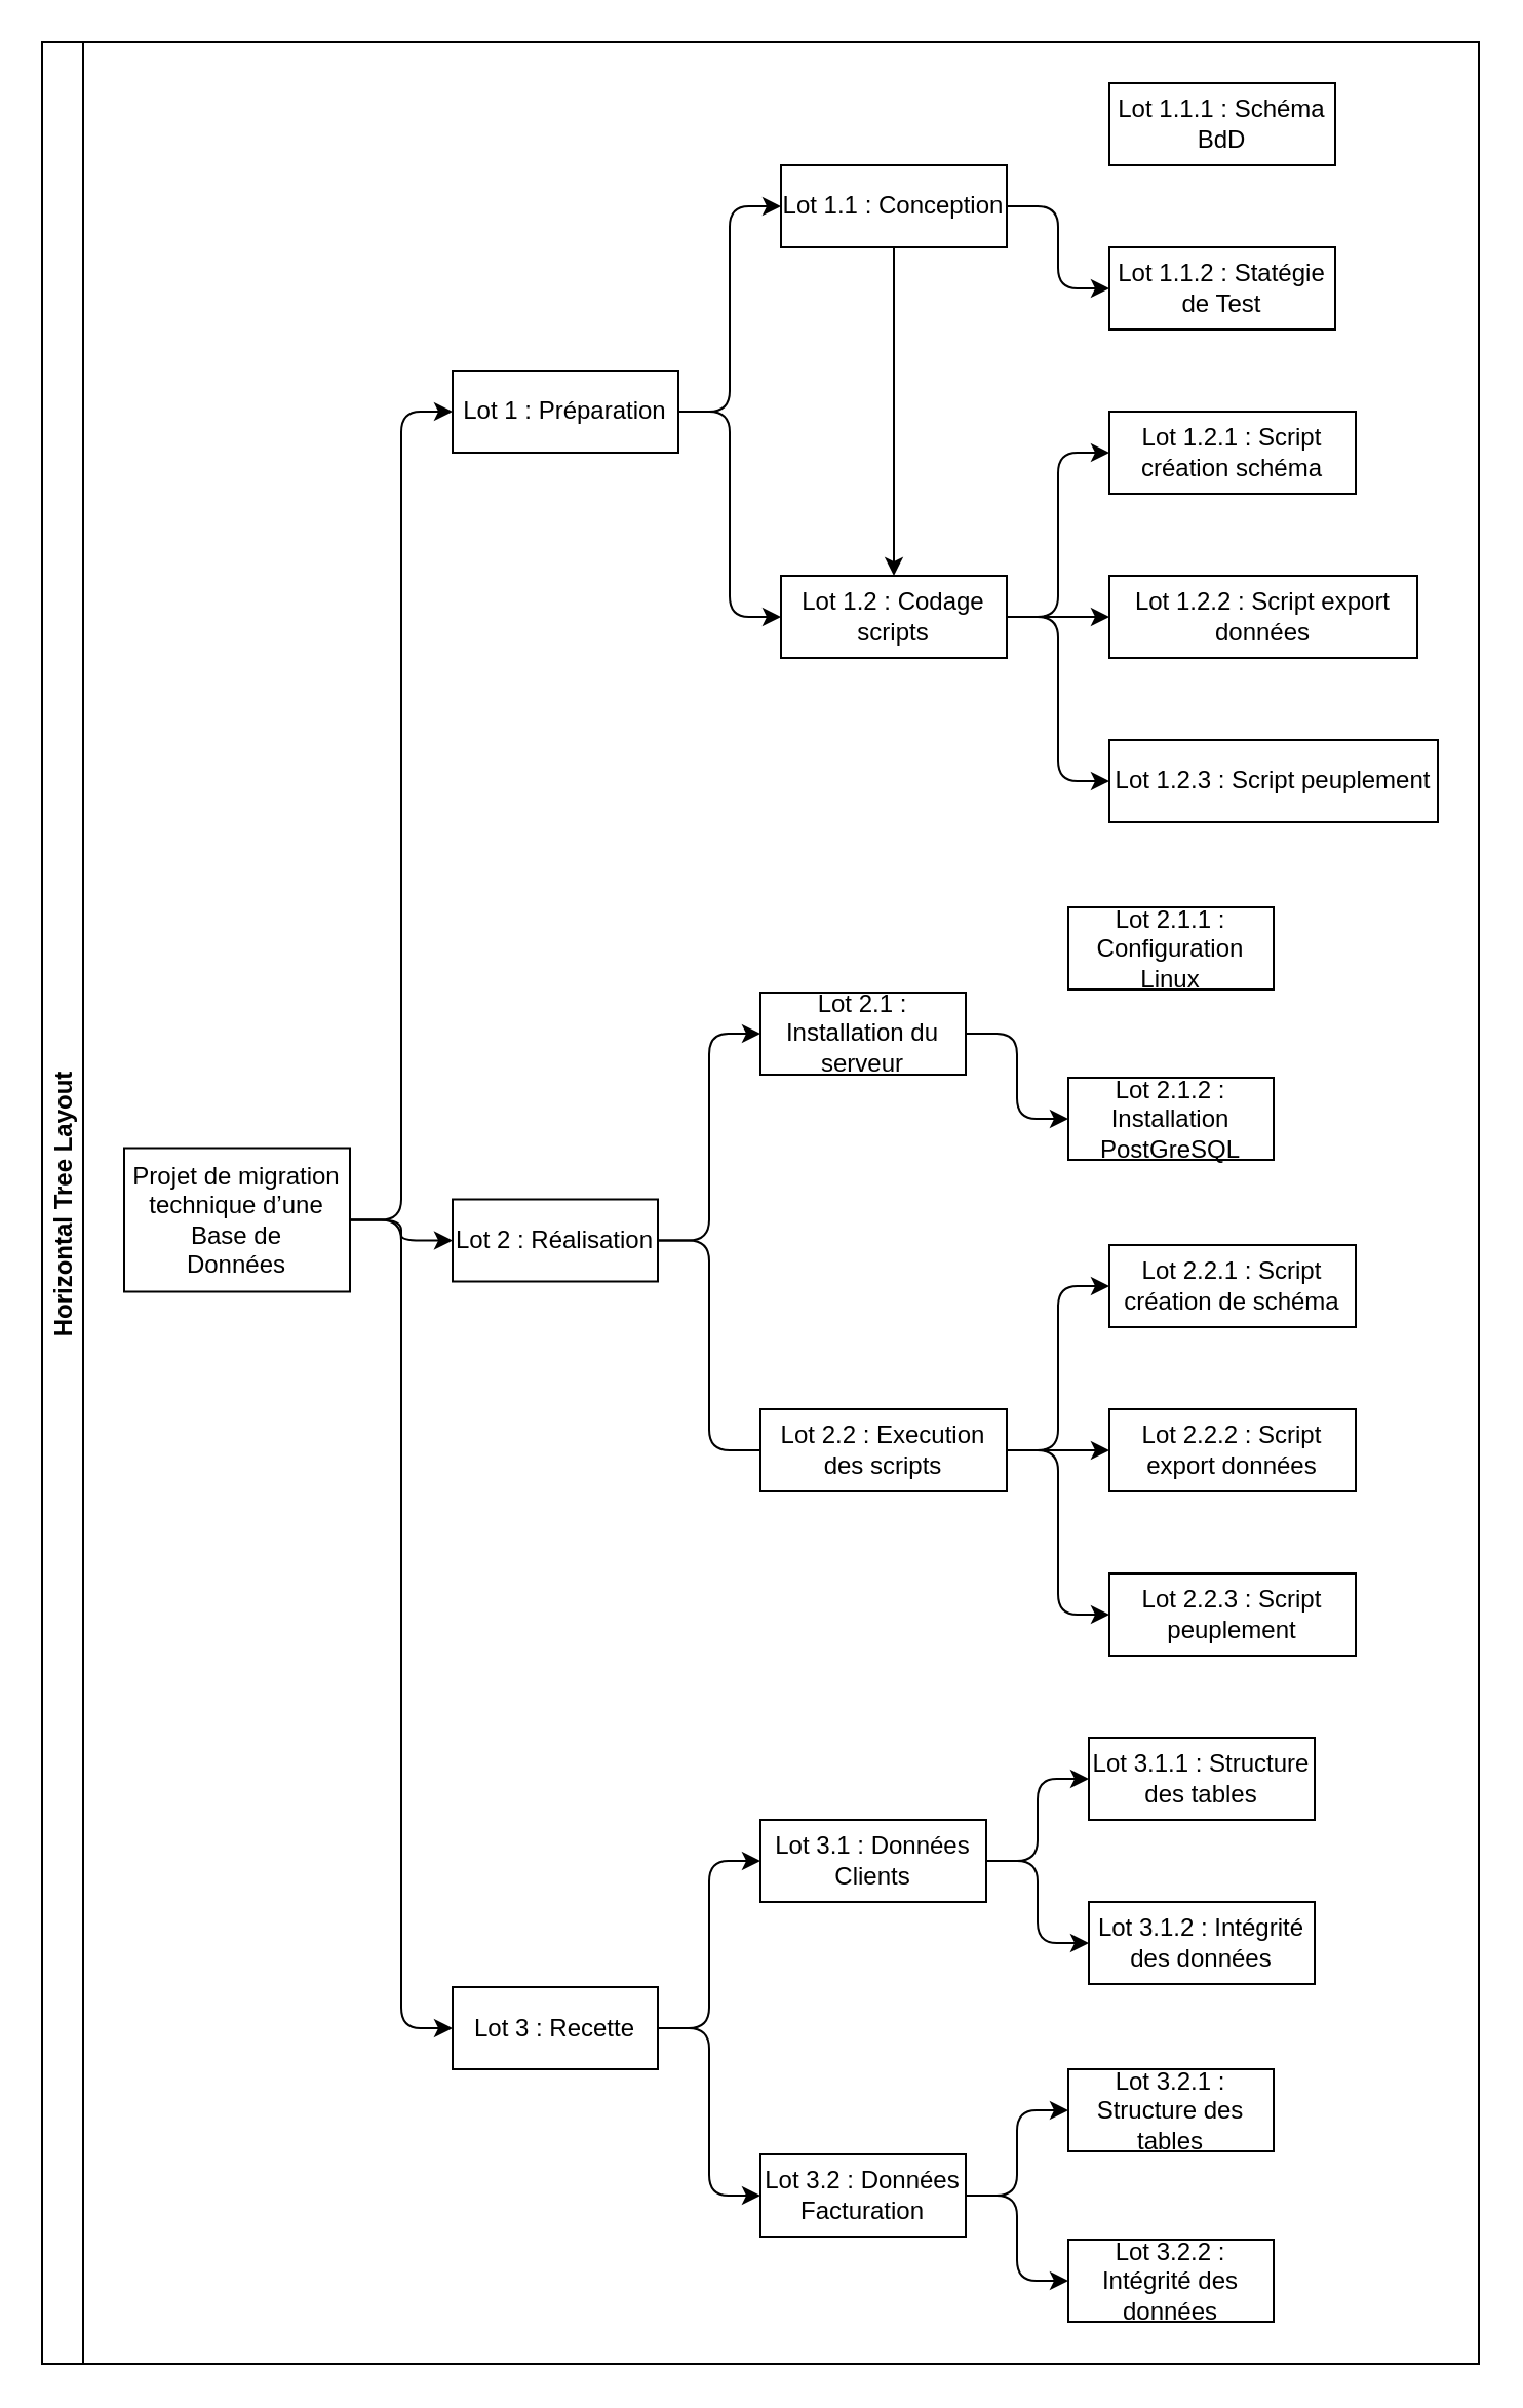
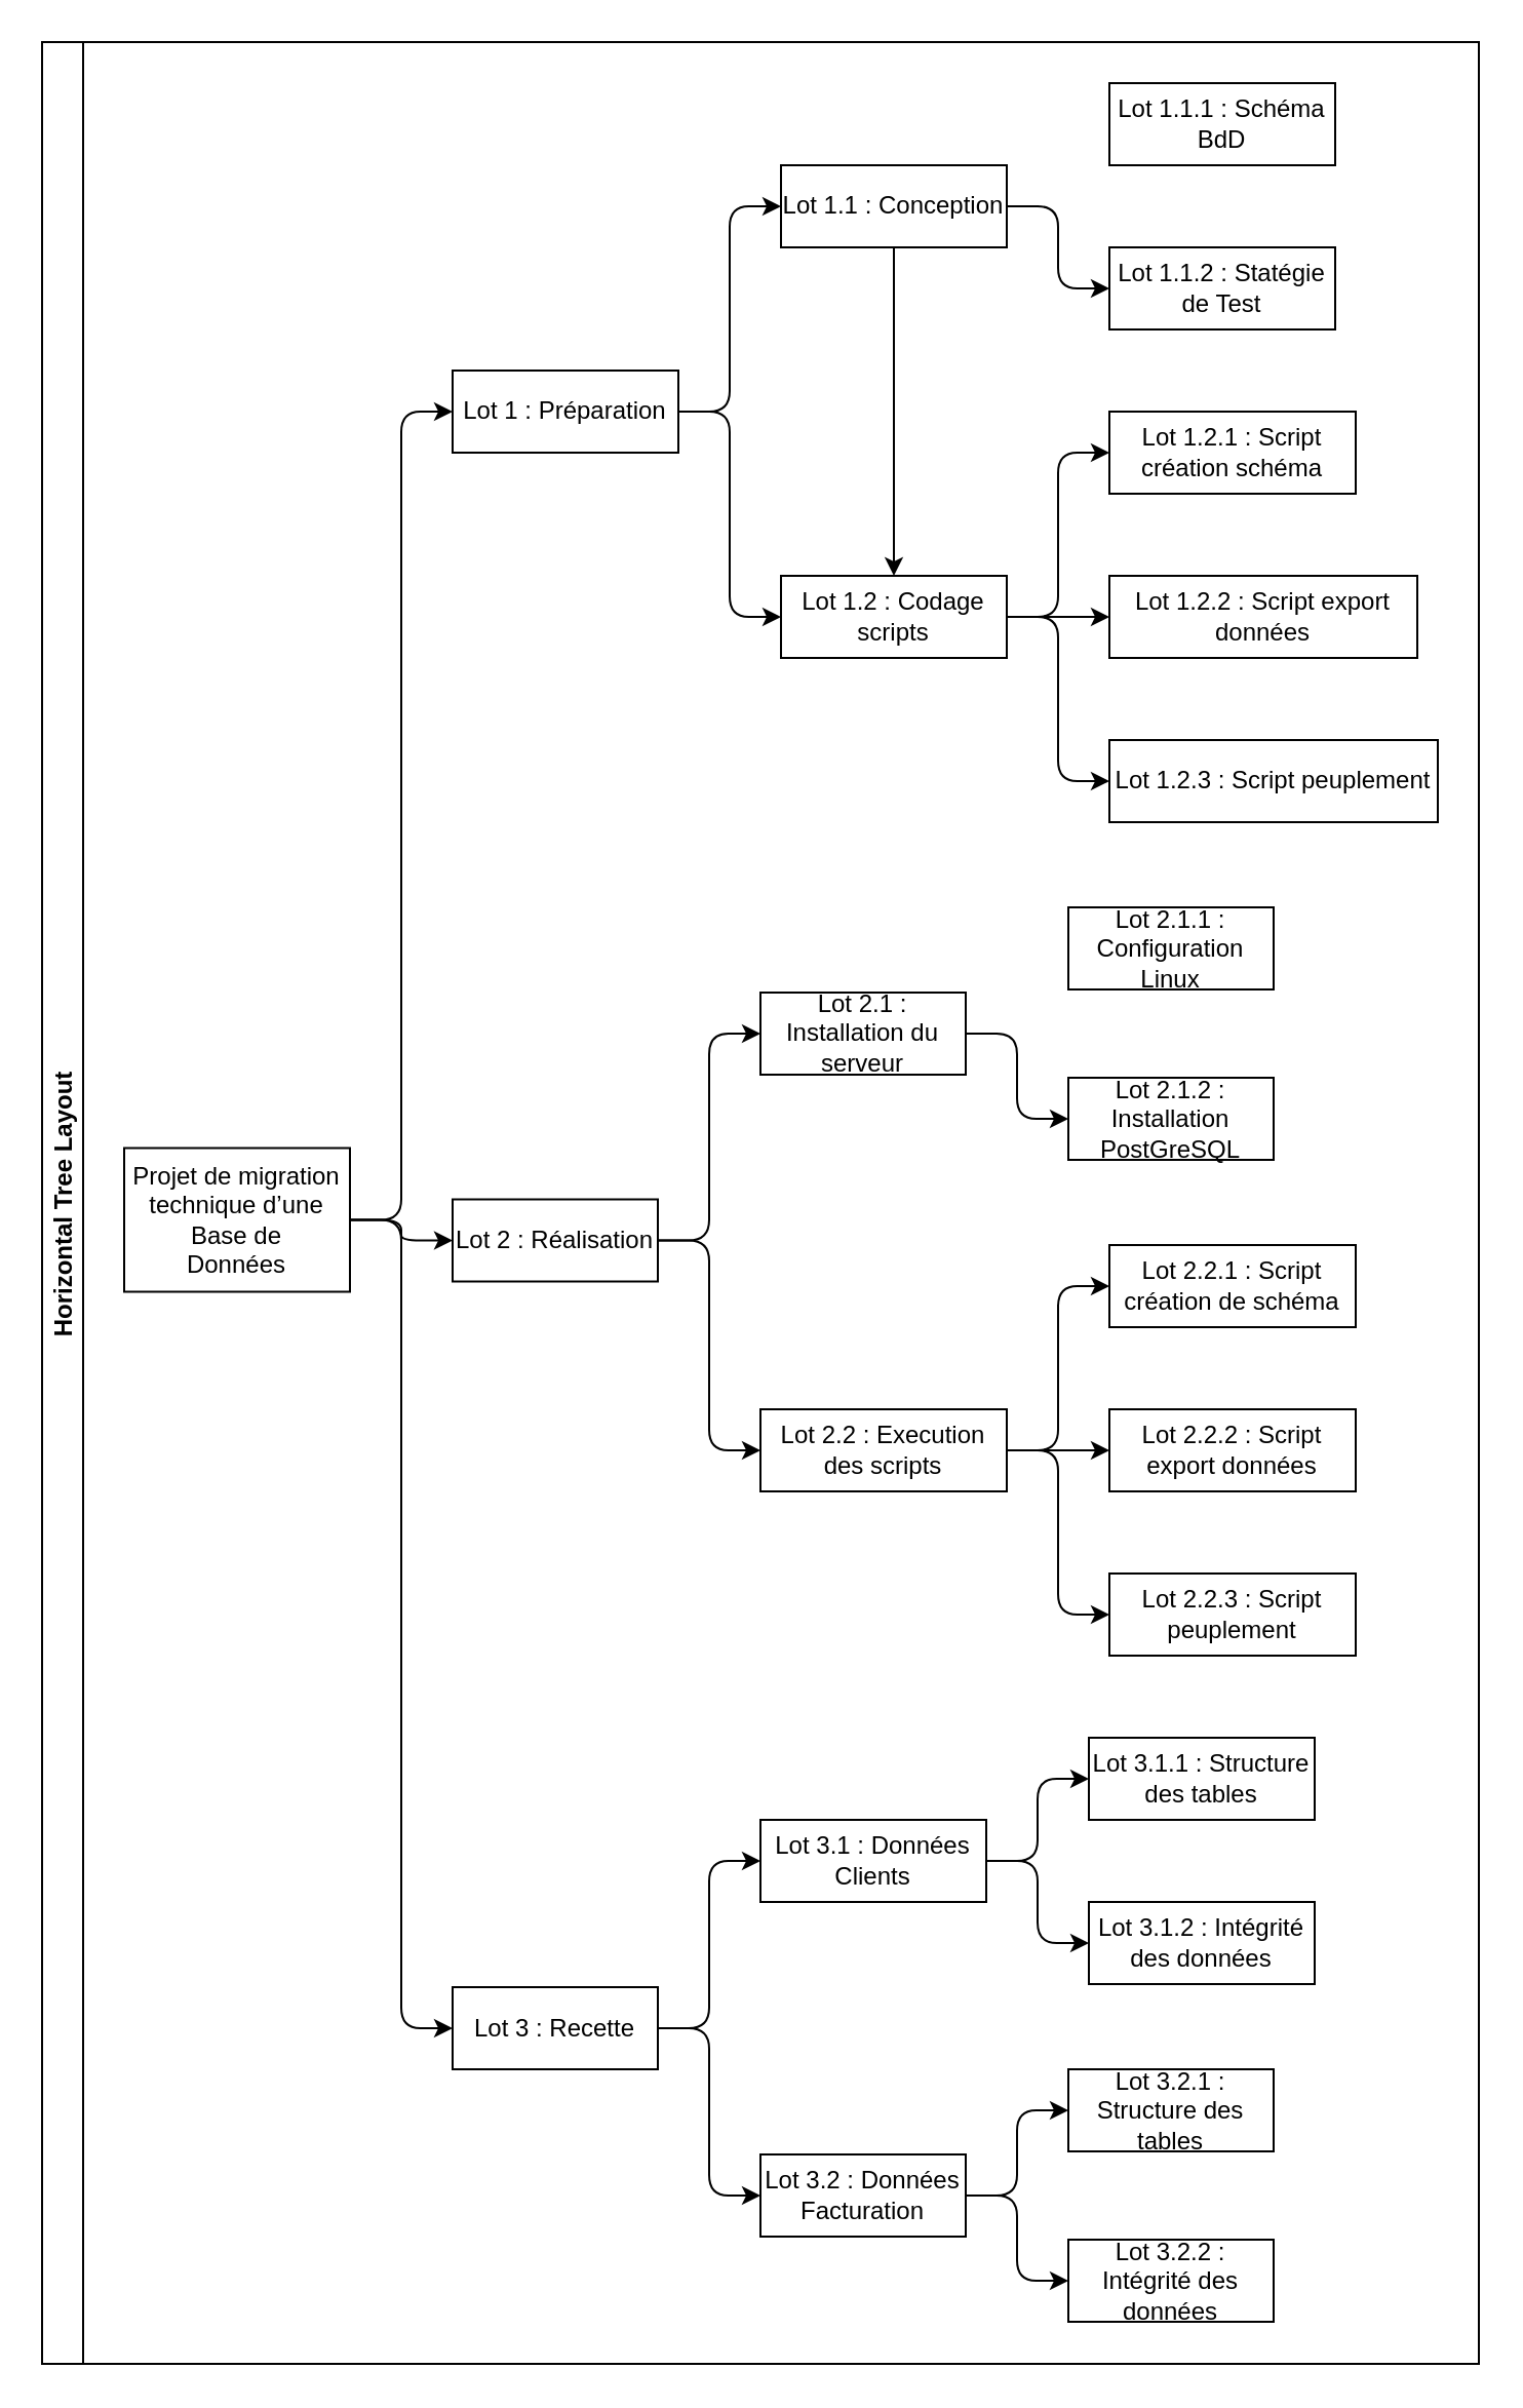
- <mxCell id="24" value="" style="edgeStyle=elbowEdgeStyle;elbow=horizontal;html=1;rounded=1;curved=0;sourcePerimeterSpacing=0;targetPerimeterSpacing=0;startSize=6;endSize=6;endArrow=none;" parent="2" source="6" target="25" edge="1"><mxGeometry relative="1" as="geometry"><mxPoint x="240" y="-2835.115" as="sourcePoint" /></mxGeometry></mxCell>
+ <mxCell id="24" value="" style="edgeStyle=elbowEdgeStyle;elbow=horizontal;html=1;rounded=1;curved=0;sourcePerimeterSpacing=0;targetPerimeterSpacing=0;startSize=6;endSize=6;" parent="2" source="6" target="25" edge="1"><mxGeometry relative="1" as="geometry"><mxPoint x="240" y="-2835.115" as="sourcePoint" /></mxGeometry></mxCell>
